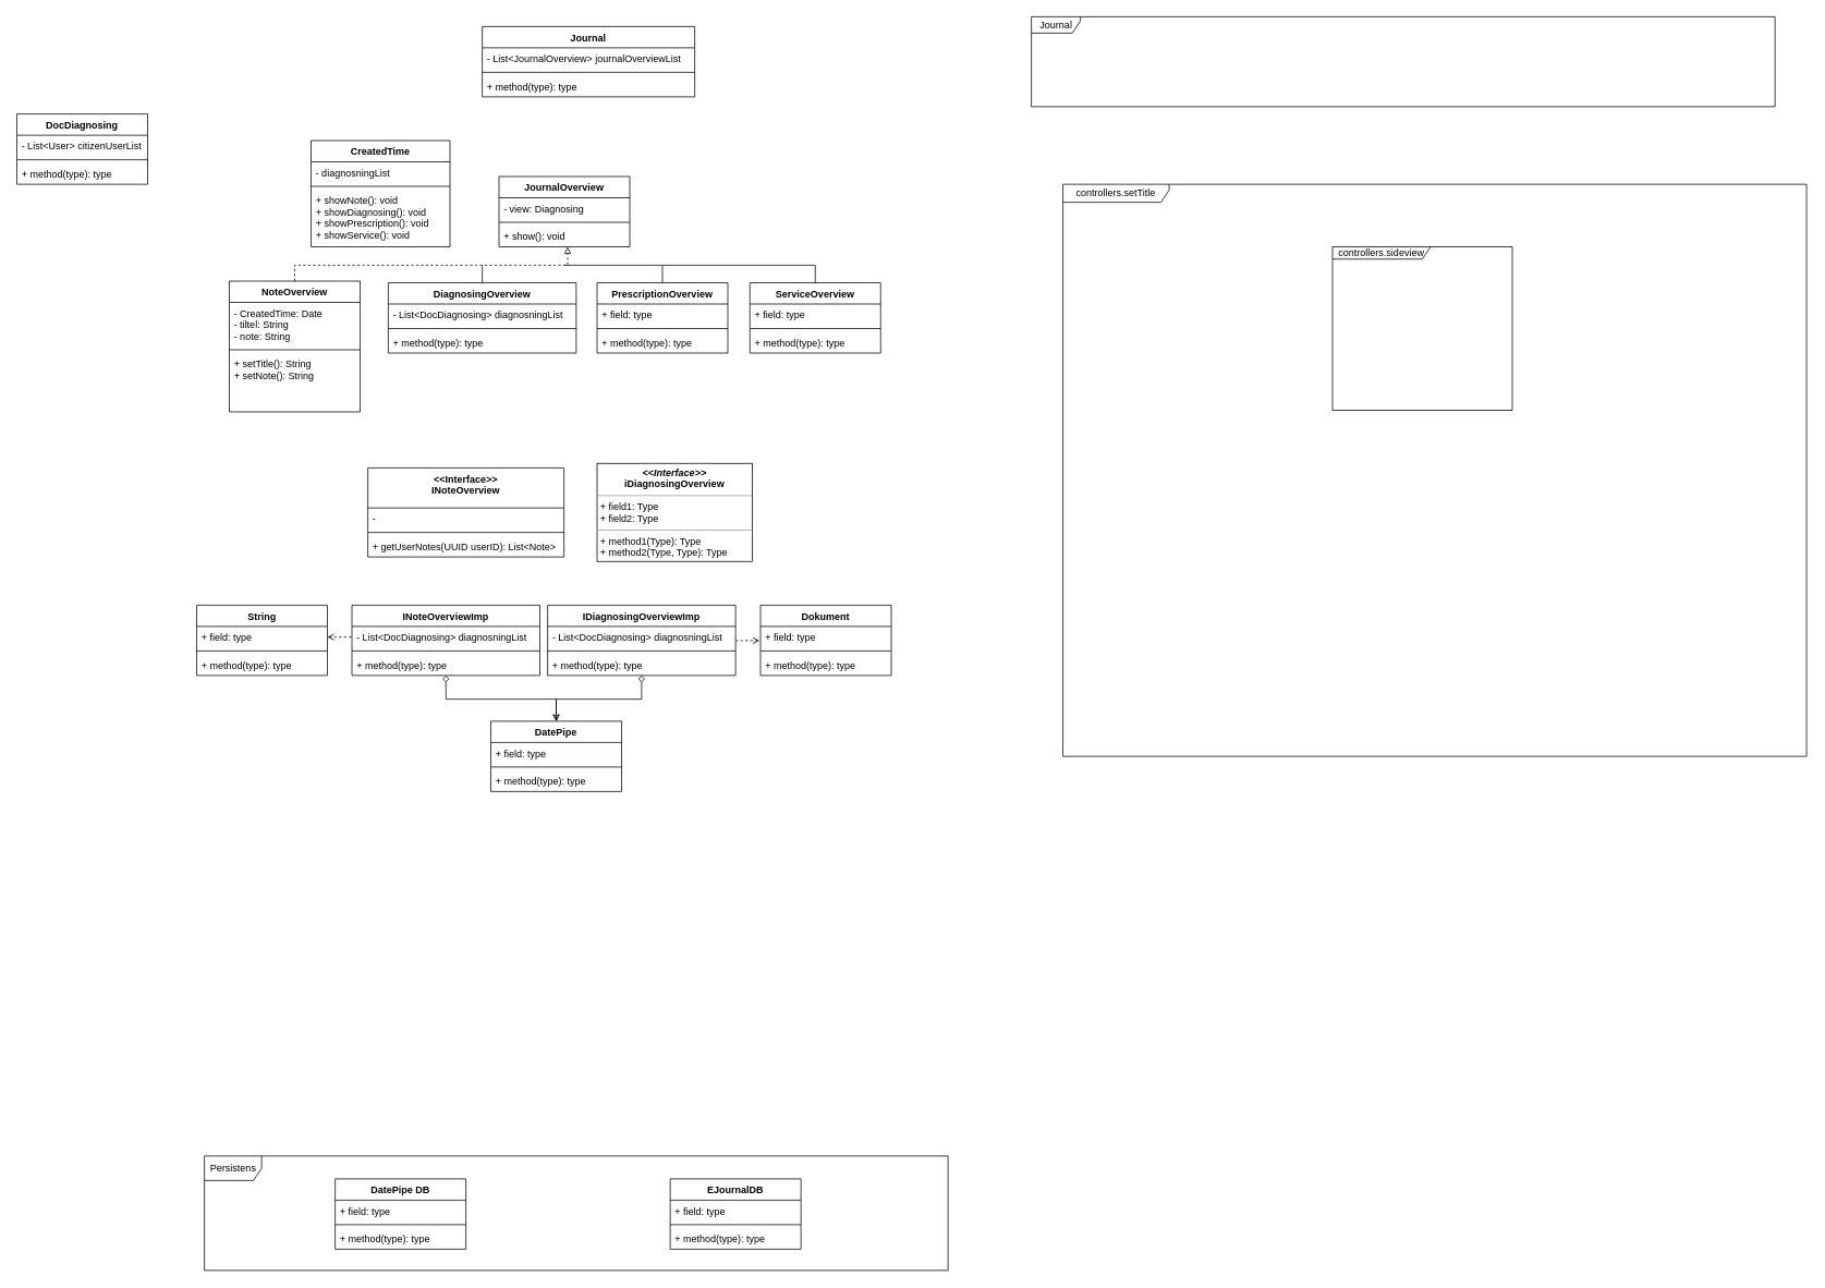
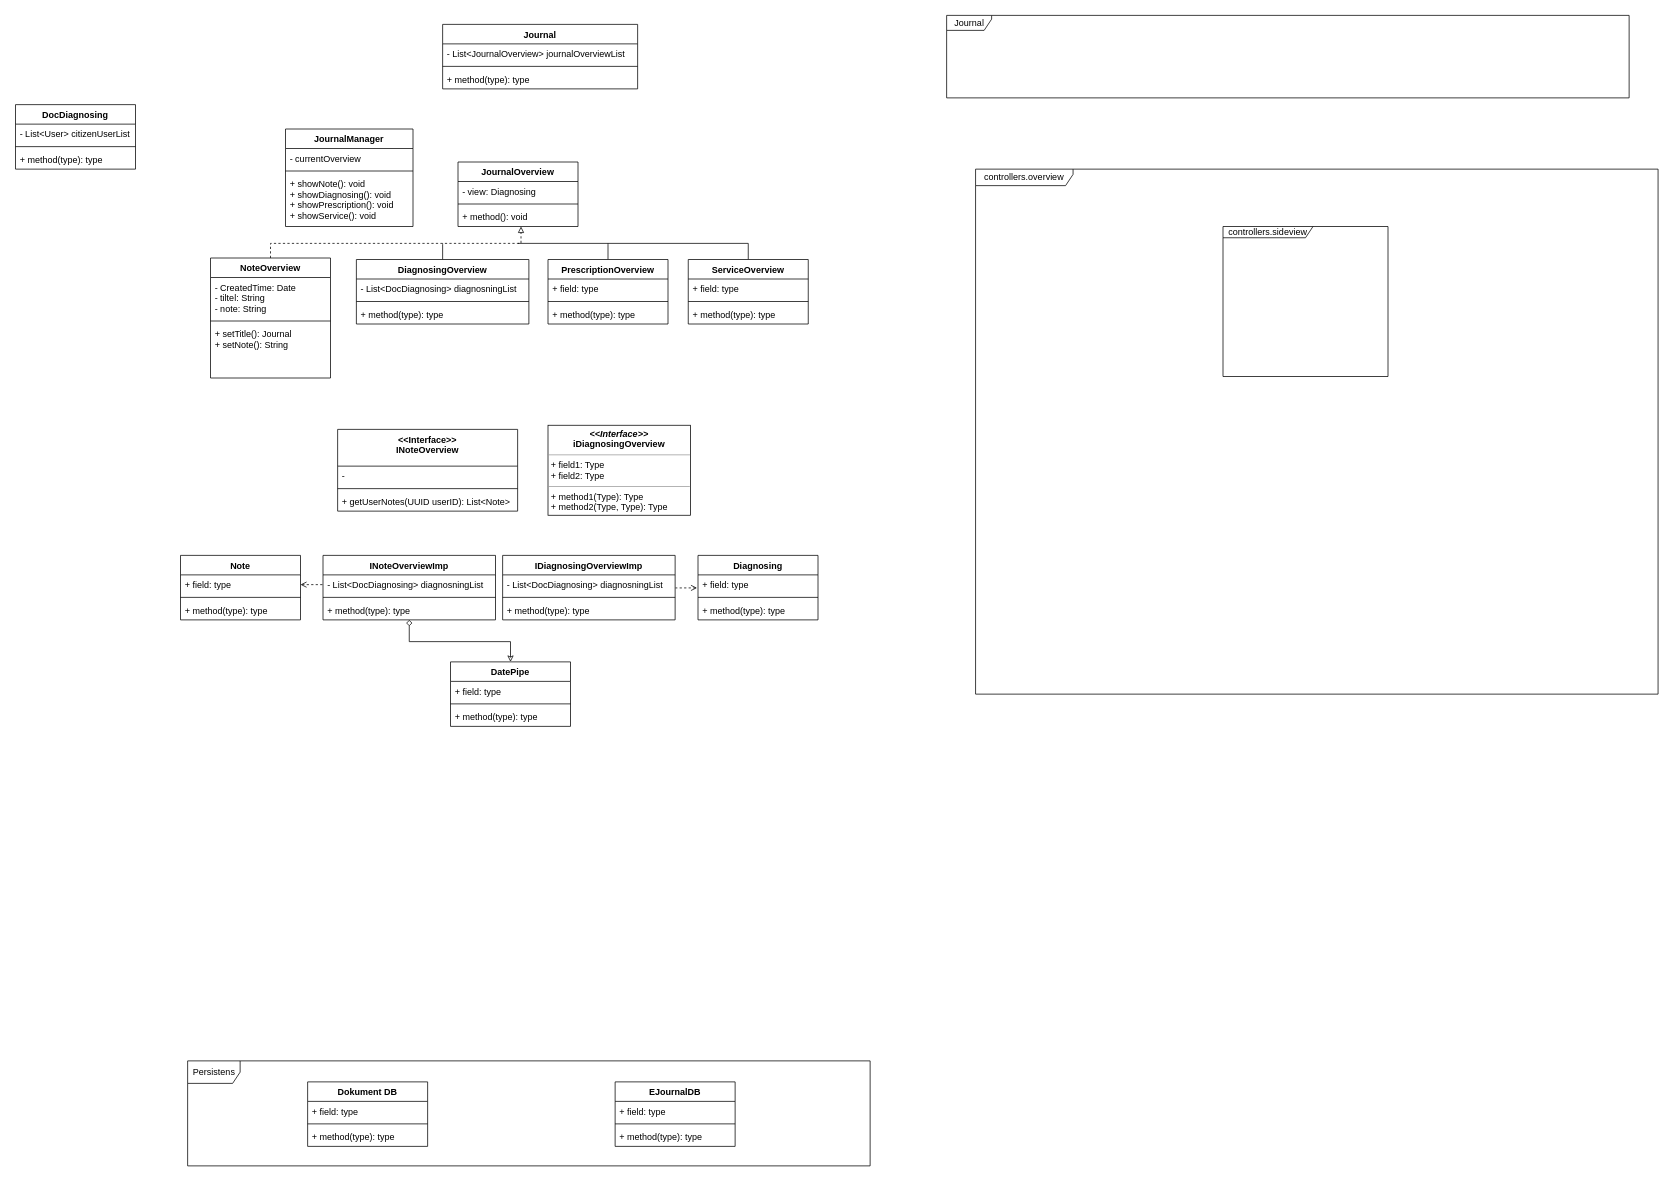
- <mxCell id="10" value="CreatedTime" style="swimlane;fontStyle=1;align=center;verticalAlign=top;childLayout=stackLayout;horizontal=1;startSize=26;horizontalStack=0;resizeParent=1;resizeParentMax=0;resizeLast=0;collapsible=1;marginBottom=0;" parent="1" vertex="1"><mxGeometry x="380" y="171.5" width="170" height="130" as="geometry" /></mxCell>
+ <mxCell id="10" value="JournalManager" style="swimlane;fontStyle=1;align=center;verticalAlign=top;childLayout=stackLayout;horizontal=1;startSize=26;horizontalStack=0;resizeParent=1;resizeParentMax=0;resizeLast=0;collapsible=1;marginBottom=0;" parent="1" vertex="1"><mxGeometry x="380" y="171.5" width="170" height="130" as="geometry" /></mxCell>
- <mxCell id="11" value="- diagnosningList" style="text;strokeColor=none;fillColor=none;align=left;verticalAlign=top;spacingLeft=4;spacingRight=4;overflow=hidden;rotatable=0;points=[[0,0.5],[1,0.5]];portConstraint=eastwest;" parent="10" vertex="1"><mxGeometry y="26" width="170" height="26" as="geometry" /></mxCell>
+ <mxCell id="11" value="- currentOverview" style="text;strokeColor=none;fillColor=none;align=left;verticalAlign=top;spacingLeft=4;spacingRight=4;overflow=hidden;rotatable=0;points=[[0,0.5],[1,0.5]];portConstraint=eastwest;" parent="10" vertex="1"><mxGeometry y="26" width="170" height="26" as="geometry" /></mxCell>
- <mxCell id="4" value="controllers.setTitle" style="shape=umlFrame;whiteSpace=wrap;html=1;width=130;height=22;" vertex="1" parent="1"><mxGeometry x="1300.1" y="225" width="910" height="700" as="geometry" /></mxCell>
+ <mxCell id="4" value="controllers.overview" style="shape=umlFrame;whiteSpace=wrap;html=1;width=130;height=22;" vertex="1" parent="1"><mxGeometry x="1300.1" y="225" width="910" height="700" as="geometry" /></mxCell>
- <mxCell id="17" value="+ show(): void" style="text;strokeColor=none;fillColor=none;align=left;verticalAlign=top;spacingLeft=4;spacingRight=4;overflow=hidden;rotatable=0;points=[[0,0.5],[1,0.5]];portConstraint=eastwest;" parent="14" vertex="1"><mxGeometry y="60" width="160" height="26" as="geometry" /></mxCell>
+ <mxCell id="17" value="+ method(): void" style="text;strokeColor=none;fillColor=none;align=left;verticalAlign=top;spacingLeft=4;spacingRight=4;overflow=hidden;rotatable=0;points=[[0,0.5],[1,0.5]];portConstraint=eastwest;" parent="14" vertex="1"><mxGeometry y="60" width="160" height="26" as="geometry" /></mxCell>
- <mxCell id="27" value="+ setTitle(): String&#10;+ setNote(): String" style="text;strokeColor=none;fillColor=none;align=left;verticalAlign=top;spacingLeft=4;spacingRight=4;overflow=hidden;rotatable=0;points=[[0,0.5],[1,0.5]];portConstraint=eastwest;" parent="24" vertex="1"><mxGeometry y="88" width="160" height="72" as="geometry" /></mxCell>
+ <mxCell id="27" value="+ setTitle(): Journal&#10;+ setNote(): String" style="text;strokeColor=none;fillColor=none;align=left;verticalAlign=top;spacingLeft=4;spacingRight=4;overflow=hidden;rotatable=0;points=[[0,0.5],[1,0.5]];portConstraint=eastwest;" parent="24" vertex="1"><mxGeometry y="88" width="160" height="72" as="geometry" /></mxCell>
- <mxCell id="66" value="String" style="swimlane;fontStyle=1;align=center;verticalAlign=top;childLayout=stackLayout;horizontal=1;startSize=26;horizontalStack=0;resizeParent=1;resizeParentMax=0;resizeLast=0;collapsible=1;marginBottom=0;" vertex="1" parent="1"><mxGeometry x="240" y="740" width="160" height="86" as="geometry" /></mxCell>
+ <mxCell id="66" value="Note" style="swimlane;fontStyle=1;align=center;verticalAlign=top;childLayout=stackLayout;horizontal=1;startSize=26;horizontalStack=0;resizeParent=1;resizeParentMax=0;resizeLast=0;collapsible=1;marginBottom=0;" vertex="1" parent="1"><mxGeometry x="240" y="740" width="160" height="86" as="geometry" /></mxCell>
- <mxCell id="71" value="Dokument" style="swimlane;fontStyle=1;align=center;verticalAlign=top;childLayout=stackLayout;horizontal=1;startSize=26;horizontalStack=0;resizeParent=1;resizeParentMax=0;resizeLast=0;collapsible=1;marginBottom=0;" vertex="1" parent="1"><mxGeometry x="930" y="740" width="160" height="86" as="geometry" /></mxCell>
+ <mxCell id="71" value="Diagnosing" style="swimlane;fontStyle=1;align=center;verticalAlign=top;childLayout=stackLayout;horizontal=1;startSize=26;horizontalStack=0;resizeParent=1;resizeParentMax=0;resizeLast=0;collapsible=1;marginBottom=0;" vertex="1" parent="1"><mxGeometry x="930" y="740" width="160" height="86" as="geometry" /></mxCell>
- <mxCell id="44" style="edgeStyle=orthogonalEdgeStyle;rounded=0;orthogonalLoop=1;jettySize=auto;html=1;startArrow=diamond;startFill=0;endArrow=open;endFill=0;" edge="1" parent="1" source="45" target="75"><mxGeometry relative="1" as="geometry"><Array as="points"><mxPoint x="784" y="855" /><mxPoint x="680" y="855" /></Array></mxGeometry></mxCell>
- <mxCell id="32" value="DatePipe DB" style="swimlane;fontStyle=1;align=center;verticalAlign=top;childLayout=stackLayout;horizontal=1;startSize=26;horizontalStack=0;resizeParent=1;resizeParentMax=0;resizeLast=0;collapsible=1;marginBottom=0;" parent="1" vertex="1"><mxGeometry x="409.5" y="1442" width="160" height="86" as="geometry" /></mxCell>
+ <mxCell id="32" value="Dokument DB" style="swimlane;fontStyle=1;align=center;verticalAlign=top;childLayout=stackLayout;horizontal=1;startSize=26;horizontalStack=0;resizeParent=1;resizeParentMax=0;resizeLast=0;collapsible=1;marginBottom=0;" parent="1" vertex="1"><mxGeometry x="409.5" y="1442" width="160" height="86" as="geometry" /></mxCell>
